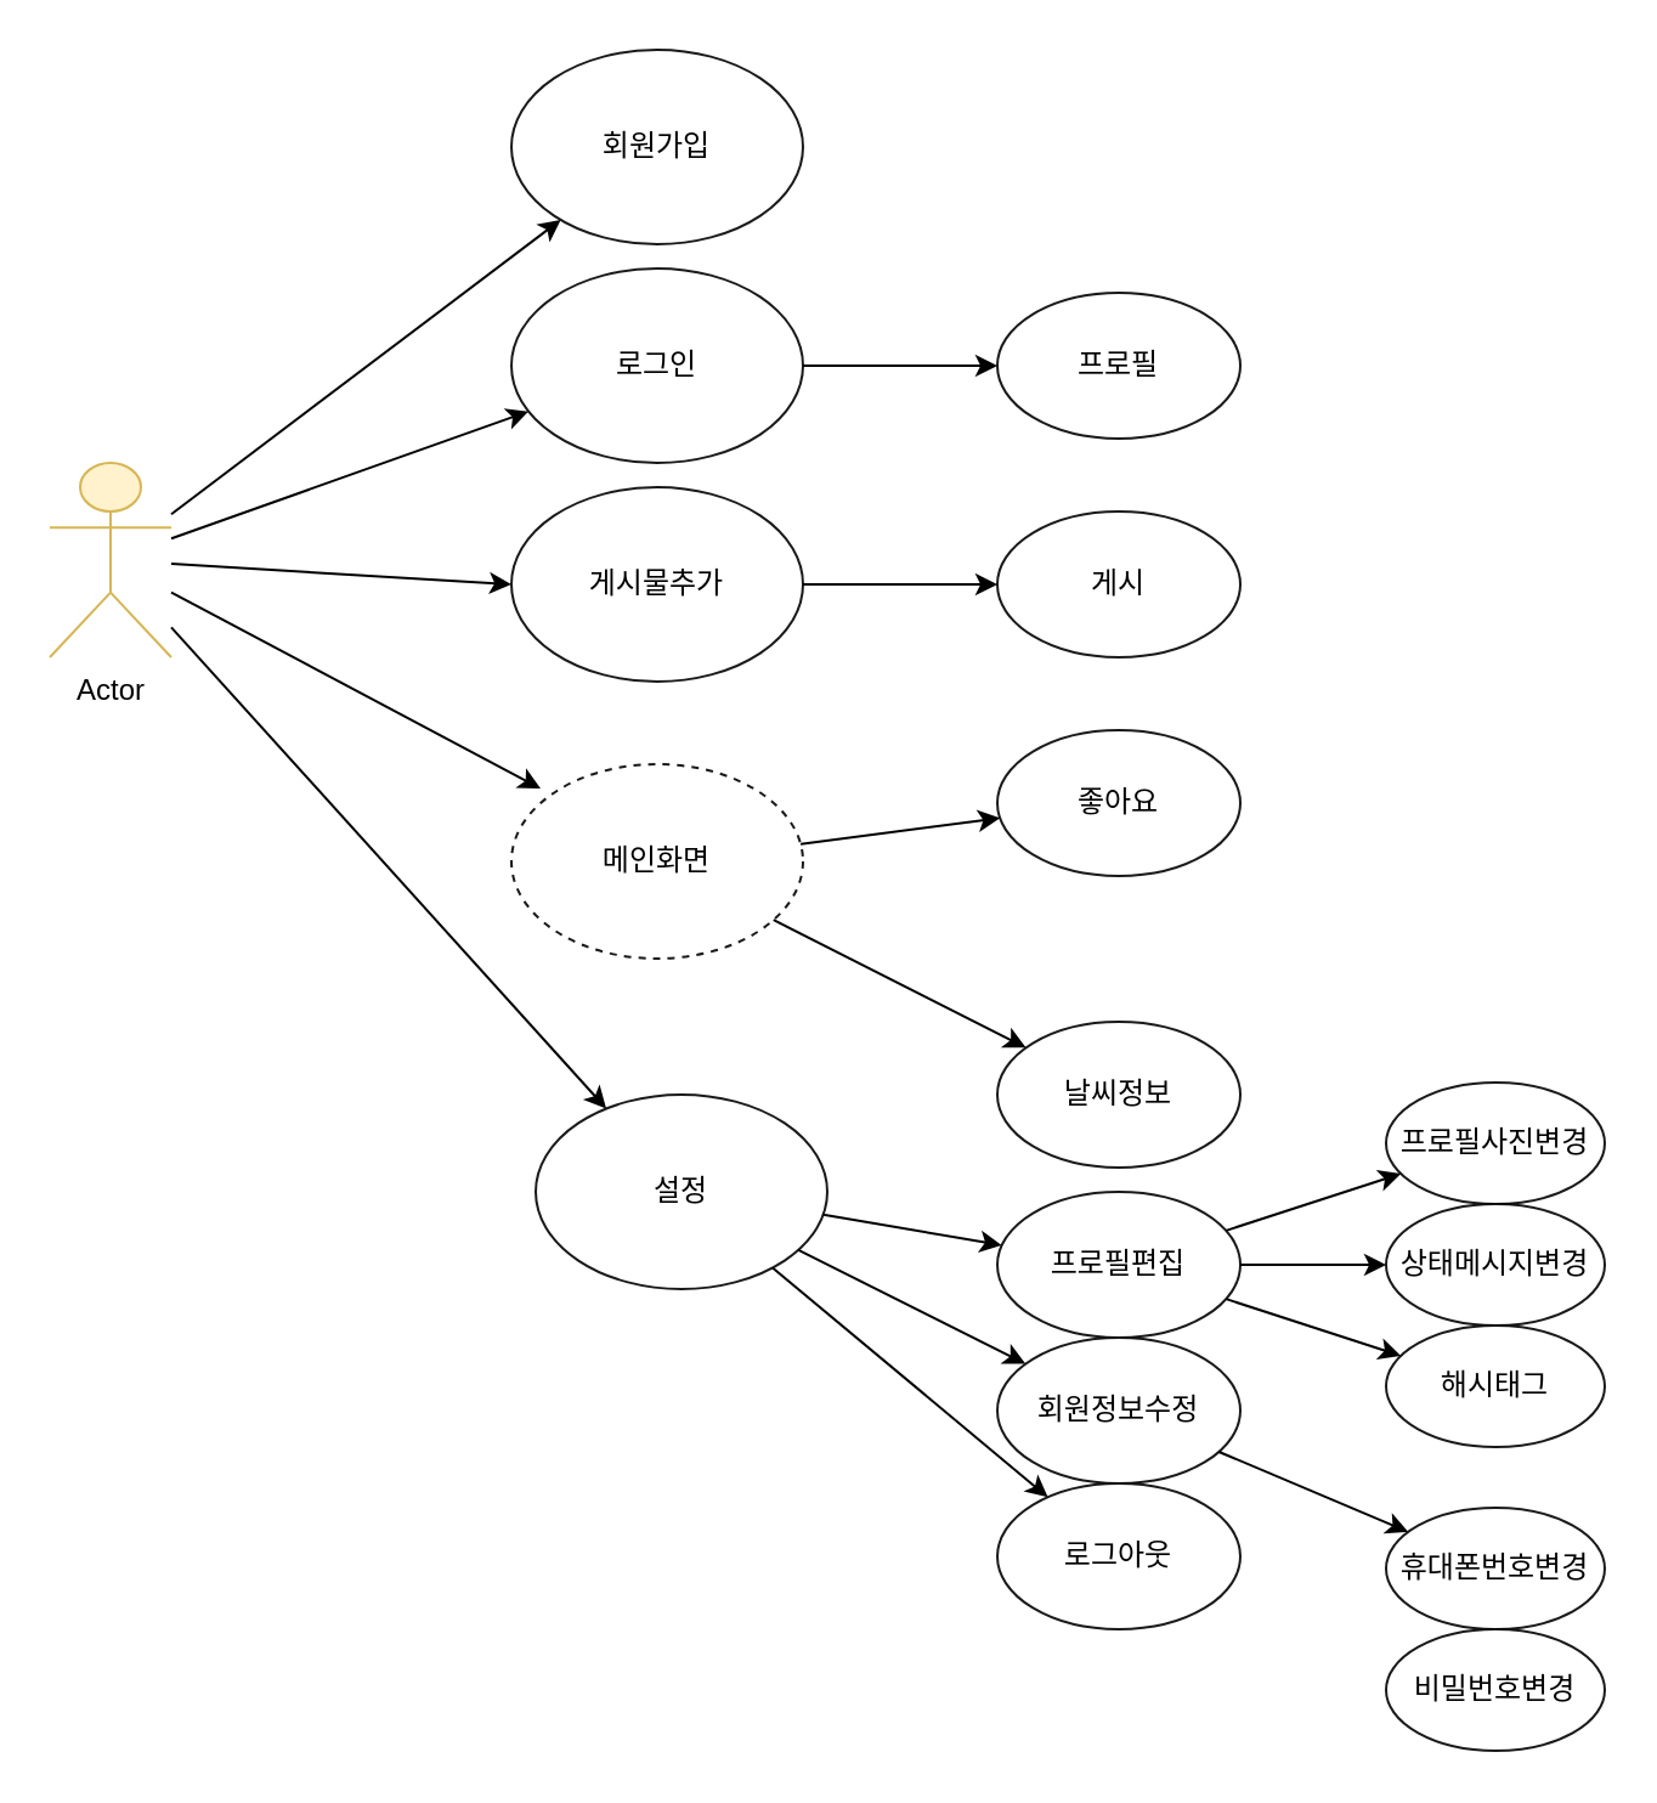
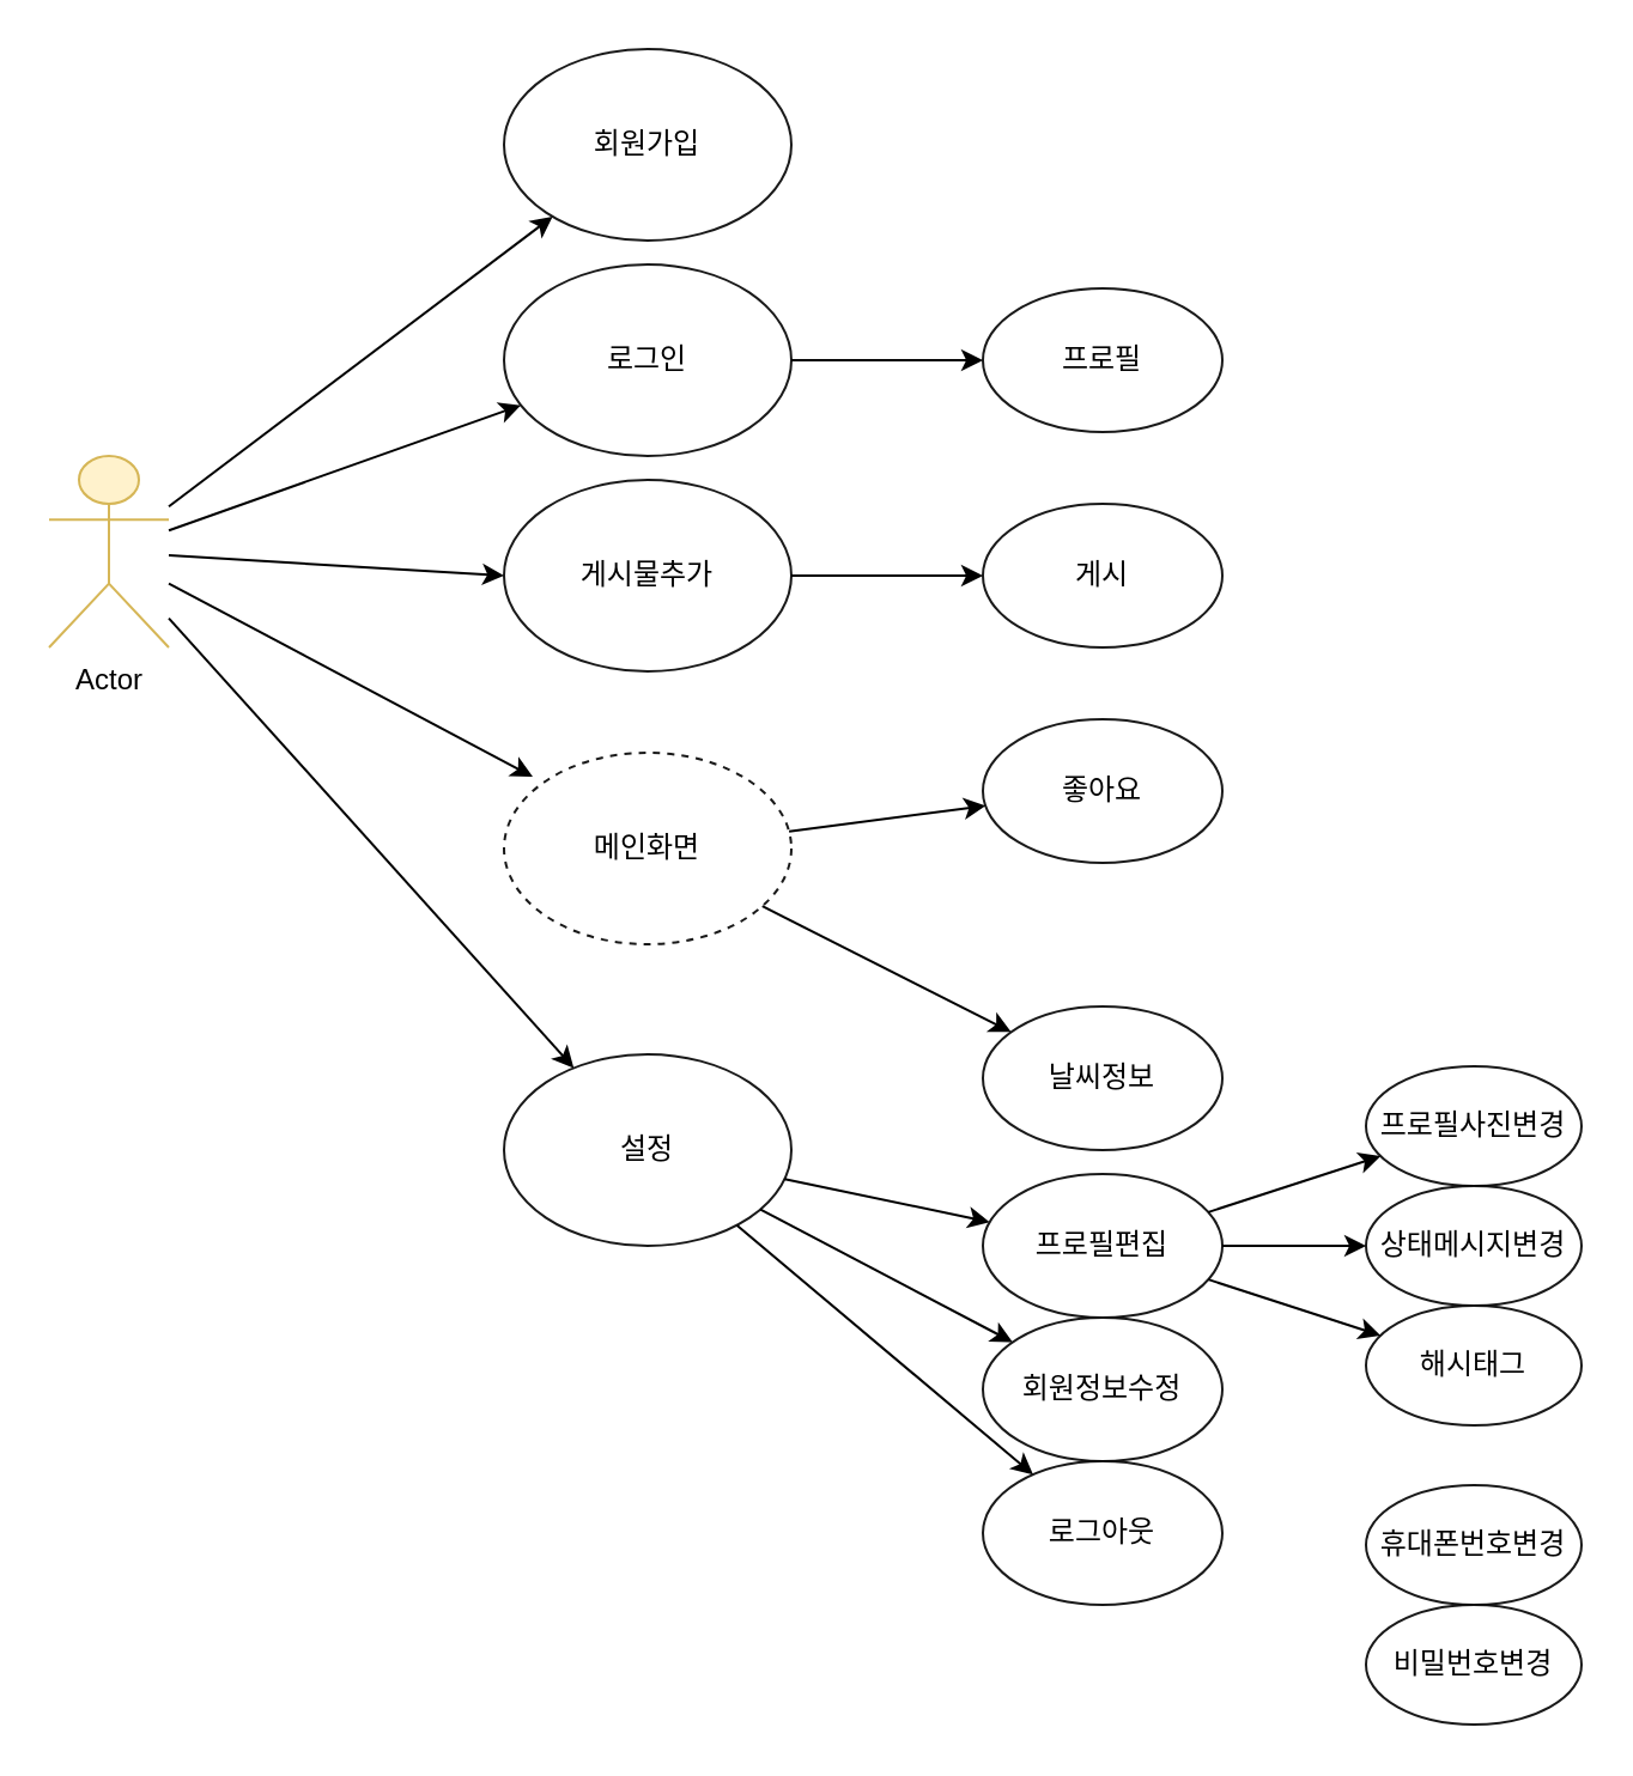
- <mxCell id="14" value="설정" style="ellipse;whiteSpace=wrap;html=1;sketch=0;fontFamily=Helvetica;opacity=90;" vertex="1" parent="1"><mxGeometry x="220" y="450" width="120" height="80" as="geometry" /></mxCell>
+ <mxCell id="14" value="설정" style="ellipse;whiteSpace=wrap;html=1;sketch=0;fontFamily=Helvetica;opacity=90;" vertex="1" parent="1"><mxGeometry x="210" y="440" width="120" height="80" as="geometry" /></mxCell>
- <mxCell id="35" value="" style="endArrow=classic;html=1;rounded=0;fontFamily=Helvetica;" edge="1" parent="1" source="22" target="27"><mxGeometry width="50" height="50" relative="1" as="geometry"><mxPoint x="514.149" y="544.082" as="sourcePoint" /><mxPoint x="586.084" y="567.447" as="targetPoint" /><Array as="points" /></mxGeometry></mxCell>
